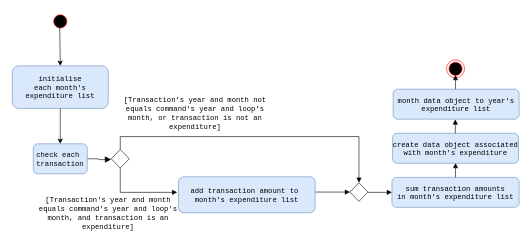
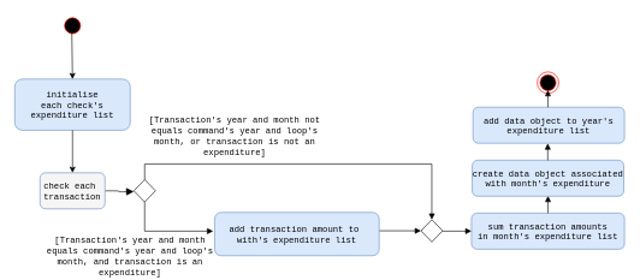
- <mxCell id="21" value="initialise &#10;each month's &#10;expenditure list" style="fillColor=#DAE8FC;strokeColor=#6C8EBF;fontFamily=Courier New;rounded=1;" parent="1" vertex="1"><mxGeometry x="20" y="109" width="160" height="71" as="geometry" /></mxCell>
+ <mxCell id="21" value="initialise &#10;each check's &#10;expenditure list" style="fillColor=#DAE8FC;strokeColor=#6C8EBF;fontFamily=Courier New;rounded=1;" parent="1" vertex="1"><mxGeometry x="20" y="109" width="160" height="71" as="geometry" /></mxCell>
- <mxCell id="18" value="month data object to year's &#10;expenditure list" style="fillColor=#dae8fc;strokeColor=#6c8ebf;fontFamily=Courier New;rounded=1;" parent="1" vertex="1"><mxGeometry x="655" y="148" width="210" height="50" as="geometry" /></mxCell>
+ <mxCell id="18" value="add data object to year's &#10;expenditure list" style="fillColor=#dae8fc;strokeColor=#6c8ebf;fontFamily=Courier New;rounded=1;" parent="1" vertex="1"><mxGeometry x="655" y="148" width="210" height="50" as="geometry" /></mxCell>
- <mxCell id="4" value="check each &#10;transaction" style="fillColor=#DAE8FC;strokeColor=#6C8EBF;fontFamily=Courier New;rounded=1;" parent="1" vertex="1"><mxGeometry x="55" y="239" width="90" height="50" as="geometry" /></mxCell>
+ <mxCell id="4" value="check each &#10;transaction" style="fillColor=#f5f5f5;strokeColor=#6C8EBF;fontFamily=Courier New;rounded=1;" parent="1" vertex="1"><mxGeometry x="55" y="239" width="90" height="50" as="geometry" /></mxCell>
- <mxCell id="9" value="add transaction amount to &#10;month's expenditure list" style="fillColor=#dae8fc;strokeColor=#6c8ebf;fontFamily=Courier New;rounded=1;" parent="1" vertex="1"><mxGeometry x="297" y="294" width="228" height="60" as="geometry" /></mxCell>
+ <mxCell id="9" value="add transaction amount to &#10;with's expenditure list" style="fillColor=#dae8fc;strokeColor=#6c8ebf;fontFamily=Courier New;rounded=1;" parent="1" vertex="1"><mxGeometry x="297" y="294" width="228" height="60" as="geometry" /></mxCell>
